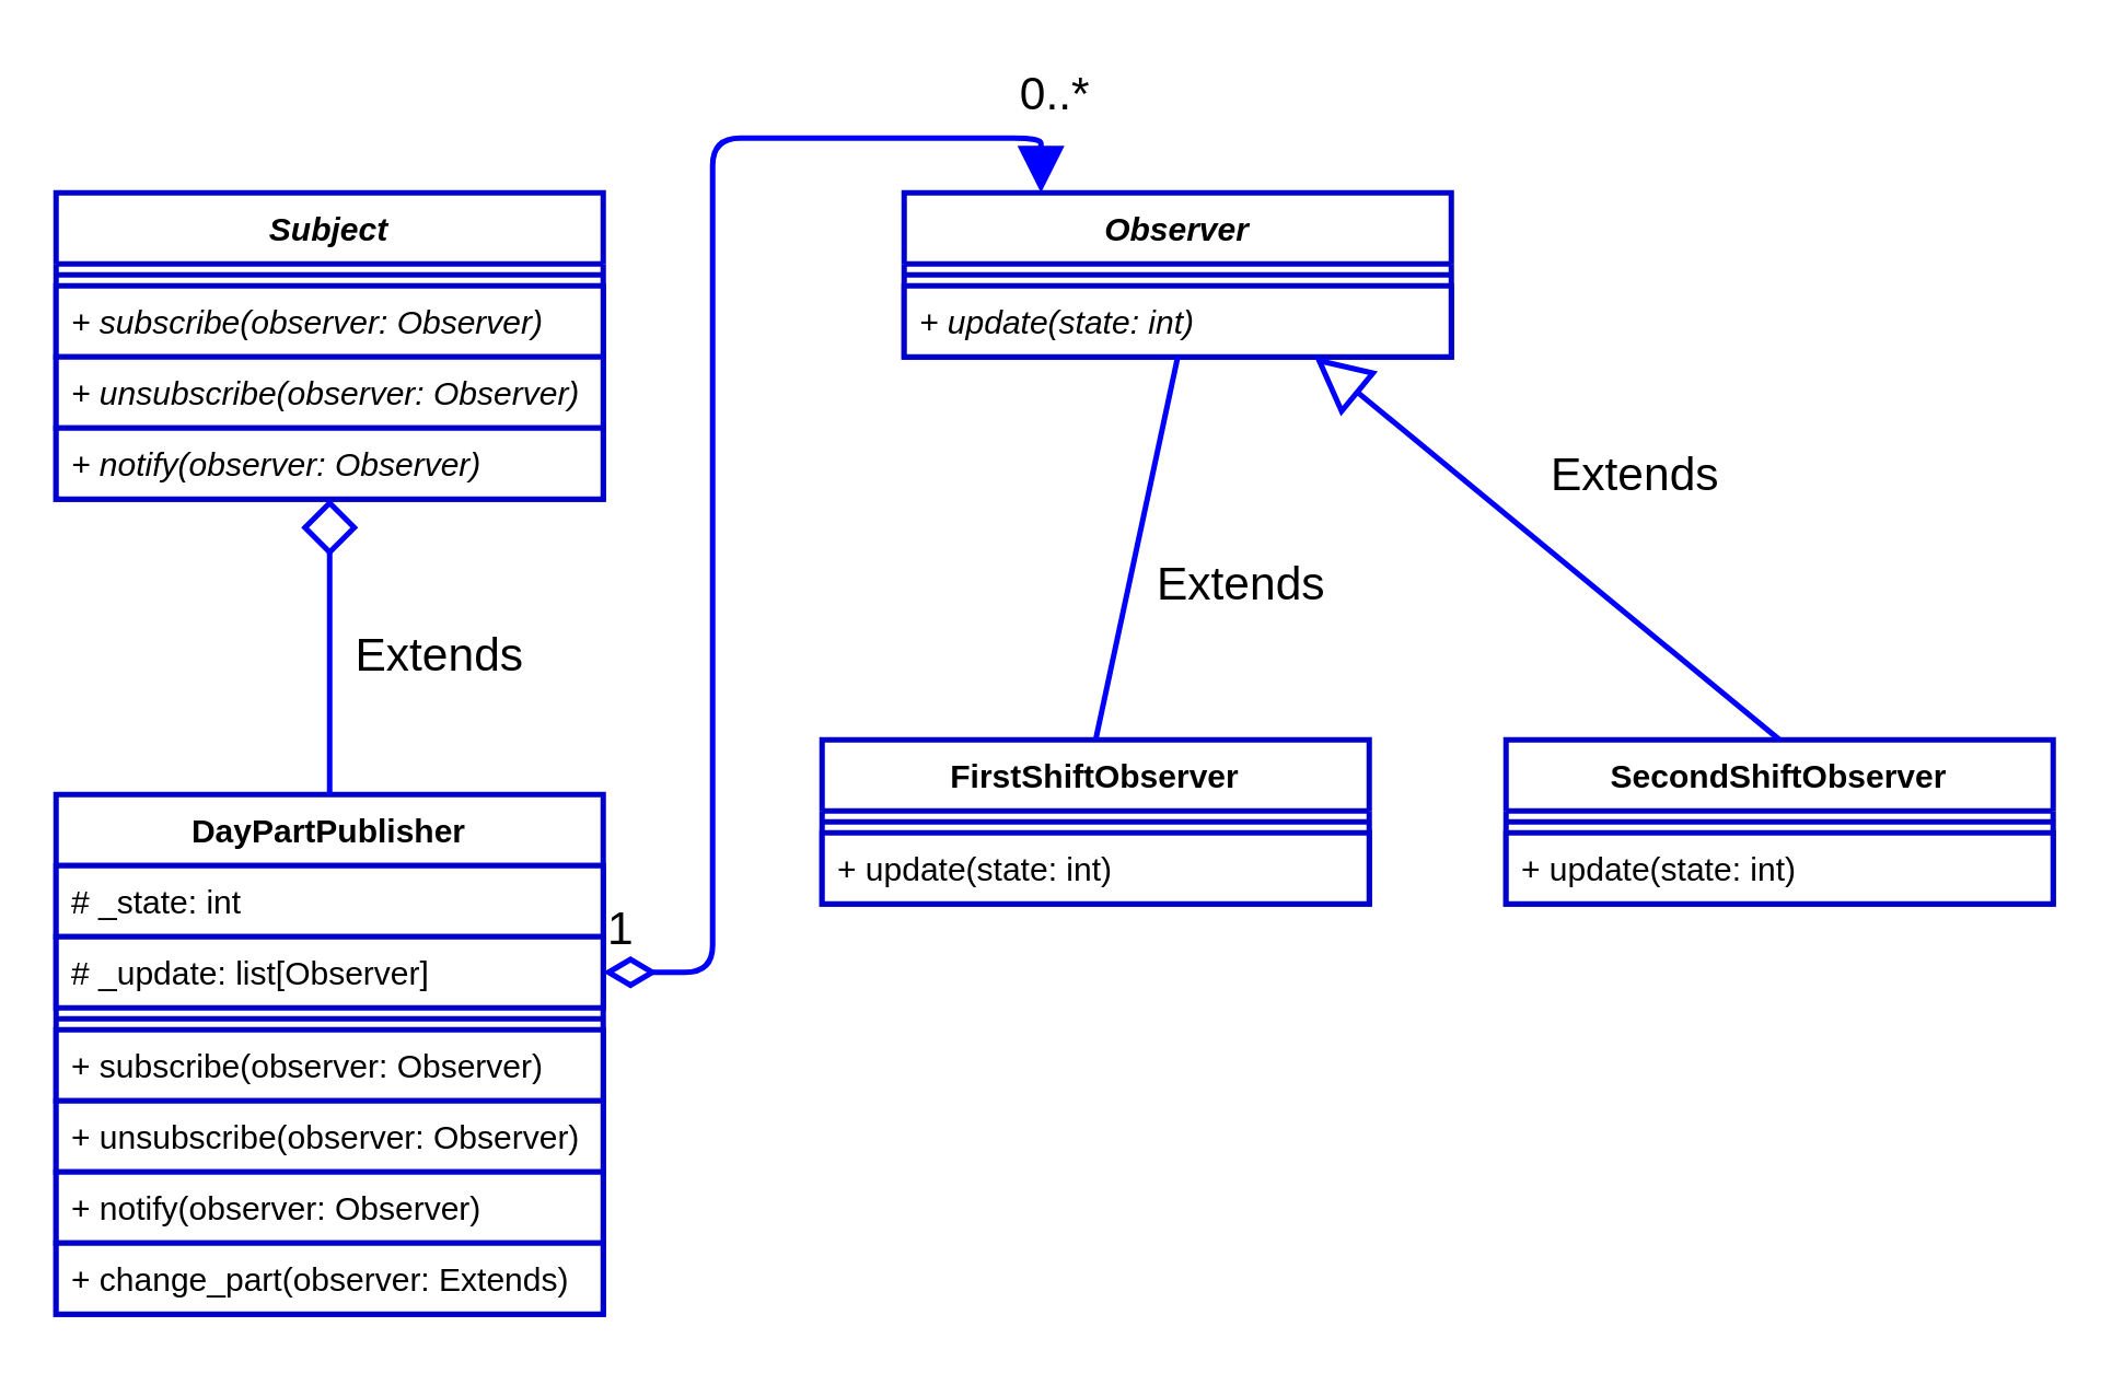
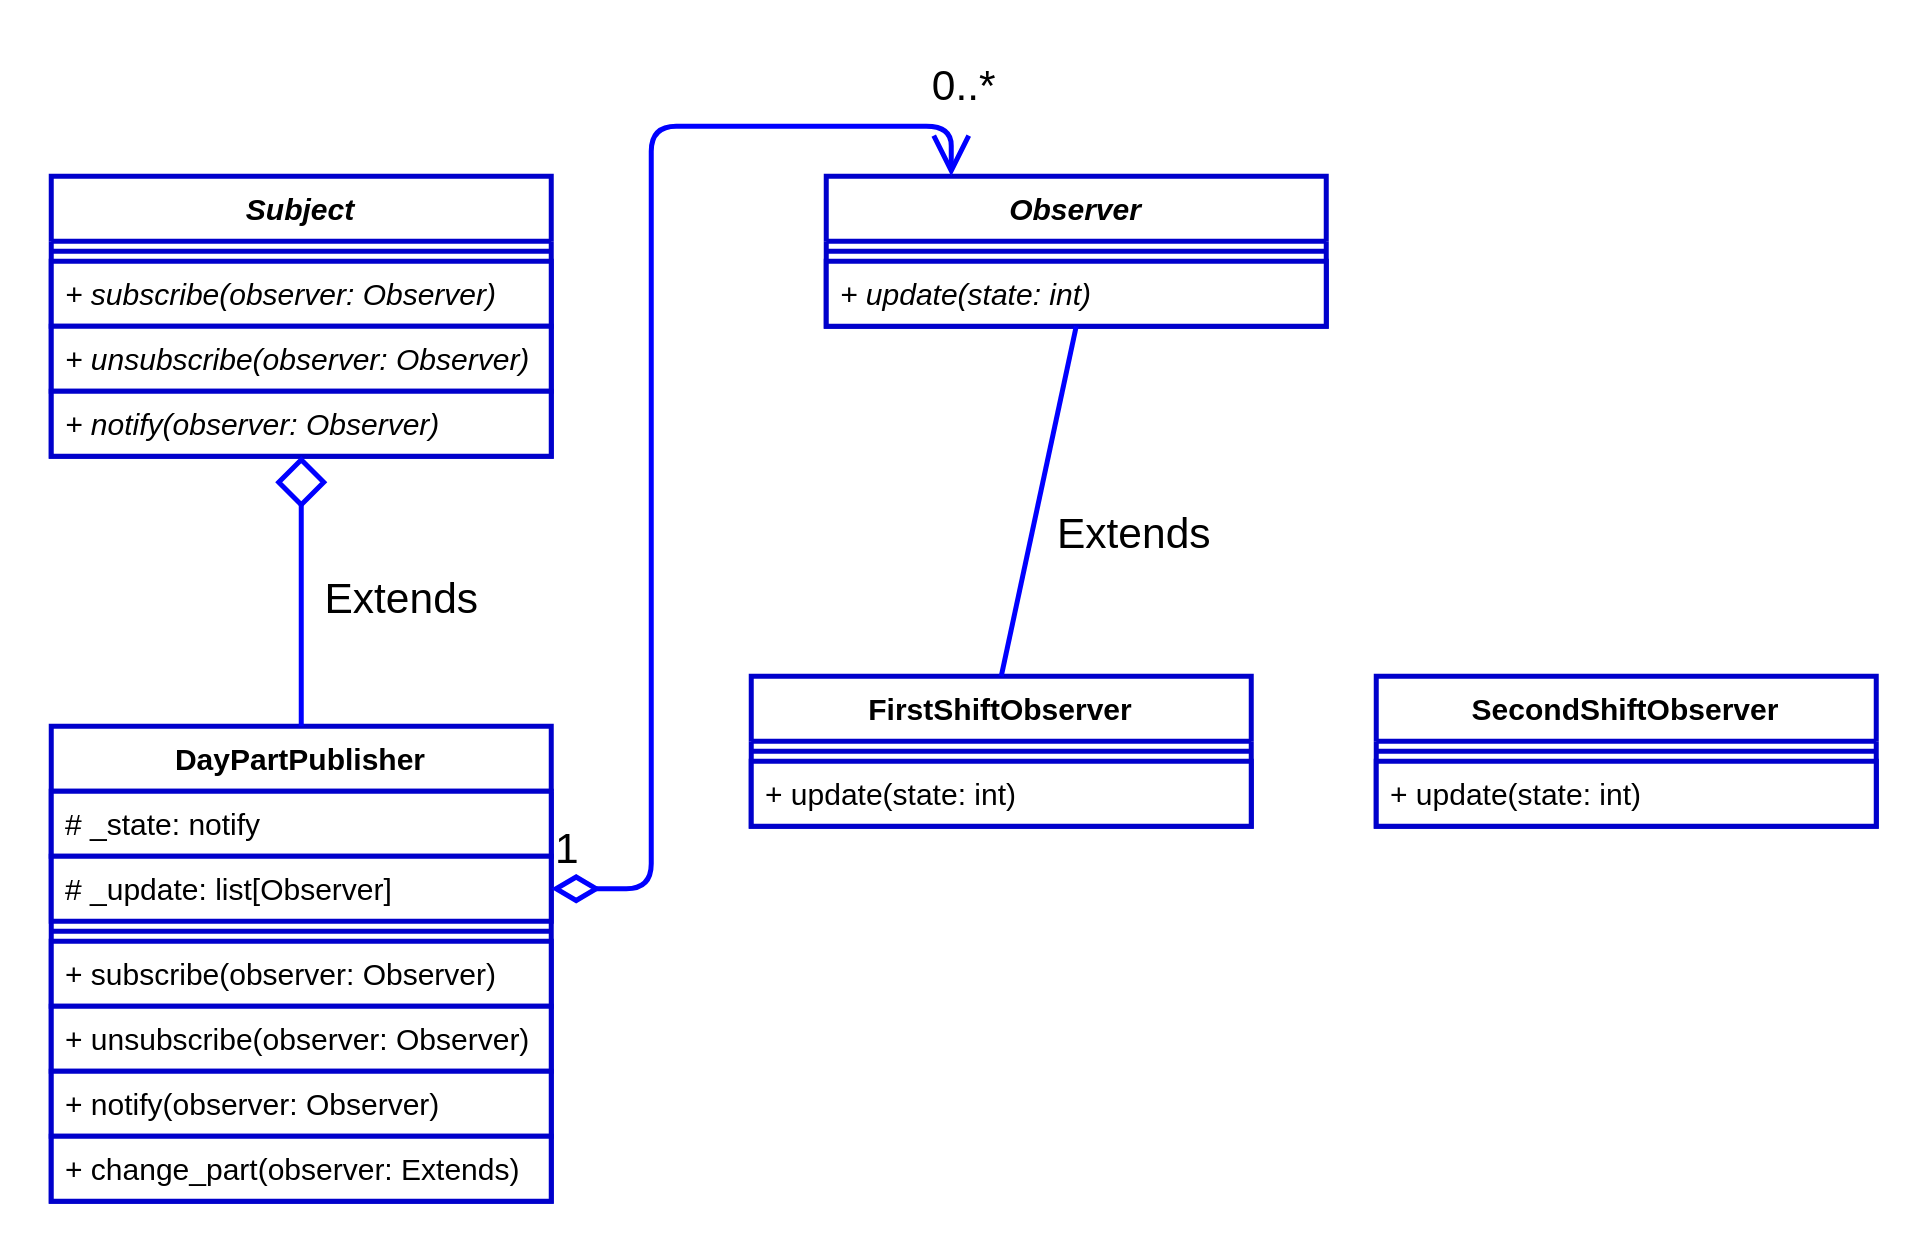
- <mxCell id="27" value="1" style="endArrow=block;html=1;endSize=12;startArrow=diamondThin;startSize=14;startFill=0;edgeStyle=orthogonalEdgeStyle;align=left;verticalAlign=bottom;labelBackgroundColor=none;fontSize=17;fontColor=#000000;strokeColor=#0000FF;strokeWidth=2;exitX=1;exitY=0.5;exitDx=0;exitDy=0;entryX=0.25;entryY=0;entryDx=0;entryDy=0;" edge="1" parent="1" source="9" target="16"><mxGeometry x="-1" y="3" relative="1" as="geometry"><mxPoint x="240" y="230" as="sourcePoint" /><mxPoint x="290" y="230" as="targetPoint" /><Array as="points"><mxPoint x="260" y="355" /><mxPoint x="260" y="50" /><mxPoint x="380" y="50" /></Array></mxGeometry></mxCell>
+ <mxCell id="27" value="1" style="endArrow=open;html=1;endSize=12;startArrow=diamondThin;startSize=14;startFill=0;edgeStyle=orthogonalEdgeStyle;align=left;verticalAlign=bottom;labelBackgroundColor=none;fontSize=17;fontColor=#000000;strokeColor=#0000FF;strokeWidth=2;exitX=1;exitY=0.5;exitDx=0;exitDy=0;entryX=0.25;entryY=0;entryDx=0;entryDy=0;" edge="1" parent="1" source="9" target="16"><mxGeometry x="-1" y="3" relative="1" as="geometry"><mxPoint x="240" y="230" as="sourcePoint" /><mxPoint x="290" y="230" as="targetPoint" /><Array as="points"><mxPoint x="260" y="355" /><mxPoint x="260" y="50" /><mxPoint x="380" y="50" /></Array></mxGeometry></mxCell>
- <mxCell id="26" value="Extends" style="endArrow=block;endSize=16;endFill=0;html=1;entryX=0.75;entryY=1;entryDx=0;entryDy=0;exitX=0.5;exitY=0;exitDx=0;exitDy=0;strokeWidth=2;fontSize=17;fontColor=#000000;labelBackgroundColor=none;strokeColor=#0000FF;" edge="1" parent="1" source="22" target="16"><mxGeometry x="-0.074" y="-40" width="160" relative="1" as="geometry"><mxPoint x="140" y="310" as="sourcePoint" /><mxPoint x="140" y="202" as="targetPoint" /><mxPoint as="offset" /></mxGeometry></mxCell>
- <mxCell id="8" value="# _state: int" style="text;align=left;verticalAlign=top;spacingLeft=4;spacingRight=4;overflow=hidden;rotatable=0;points=[[0,0.5],[1,0.5]];portConstraint=eastwest;fontColor=#000000;strokeColor=#0000CC;strokeWidth=2;fillColor=#FFFFFF;fontStyle=0" vertex="1" parent="7"><mxGeometry y="26" width="200" height="26" as="geometry" /></mxCell>
+ <mxCell id="8" value="# _state: notify" style="text;align=left;verticalAlign=top;spacingLeft=4;spacingRight=4;overflow=hidden;rotatable=0;points=[[0,0.5],[1,0.5]];portConstraint=eastwest;fontColor=#000000;strokeColor=#0000CC;strokeWidth=2;fillColor=#FFFFFF;fontStyle=0" vertex="1" parent="7"><mxGeometry y="26" width="200" height="26" as="geometry" /></mxCell>
